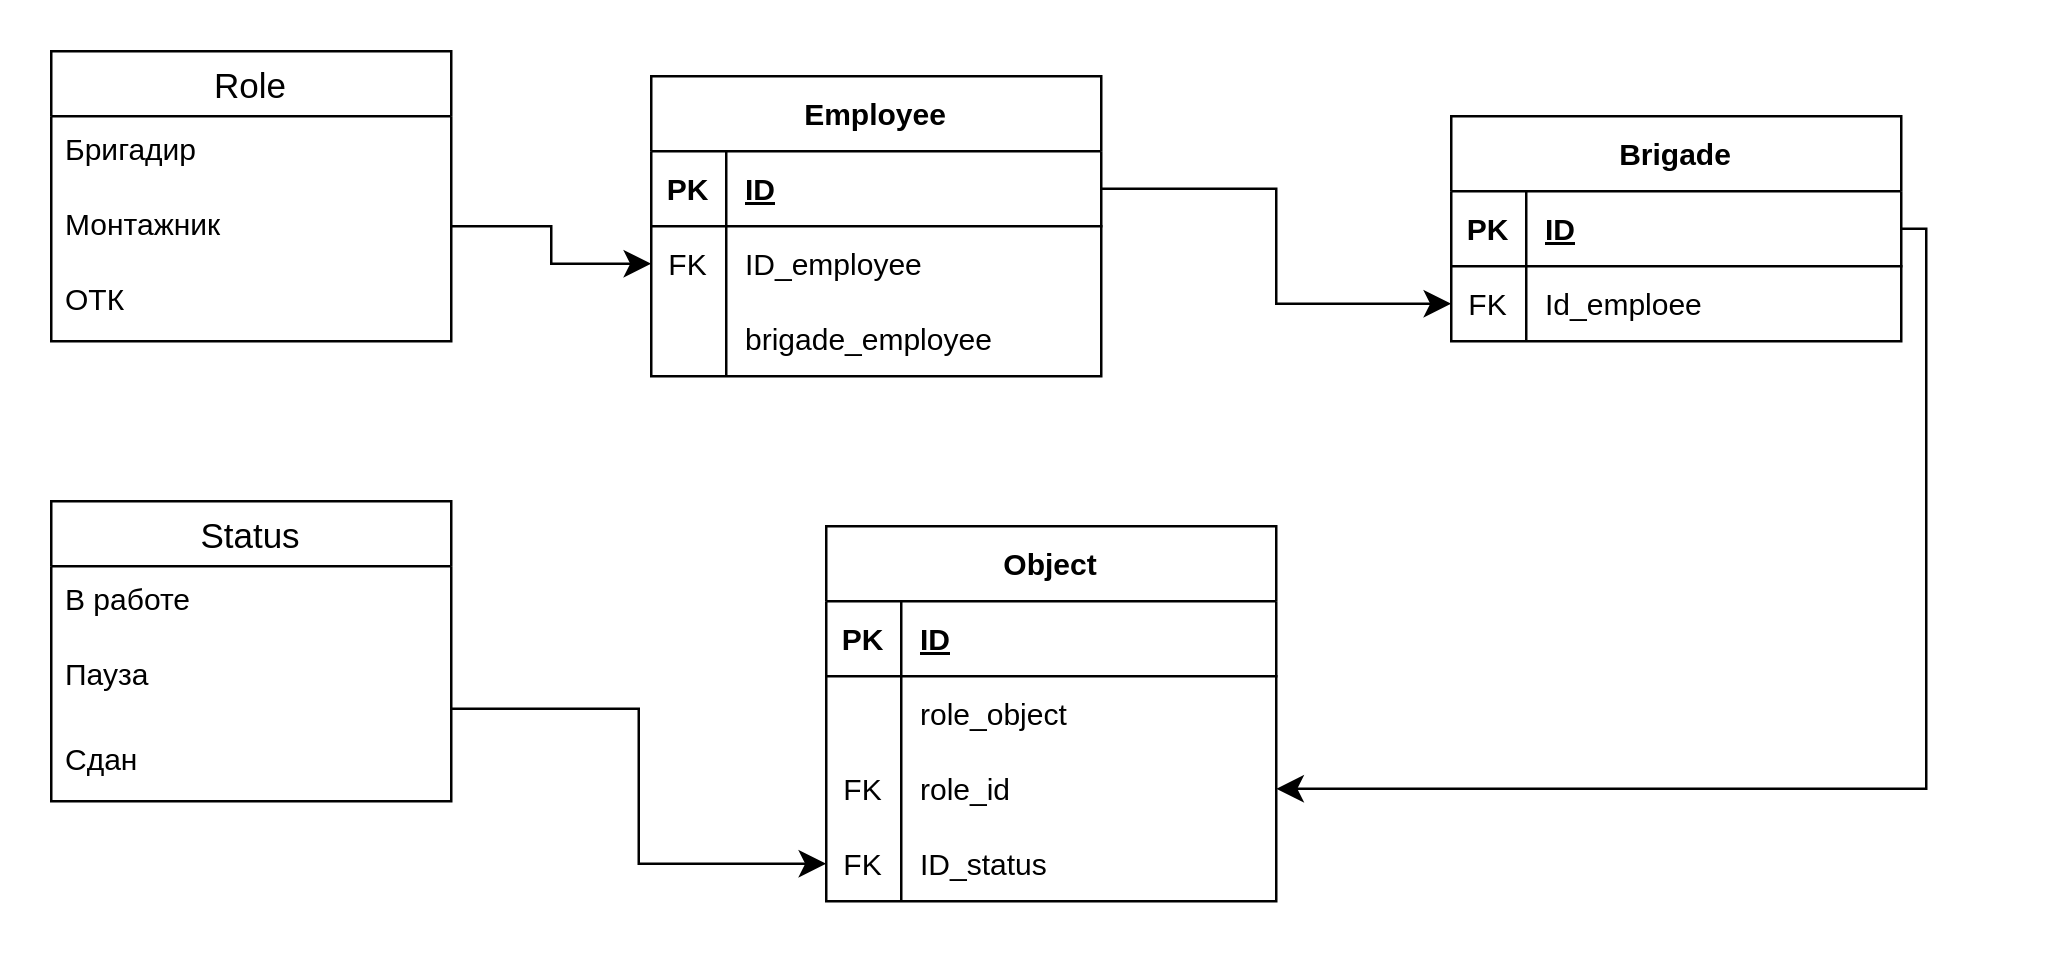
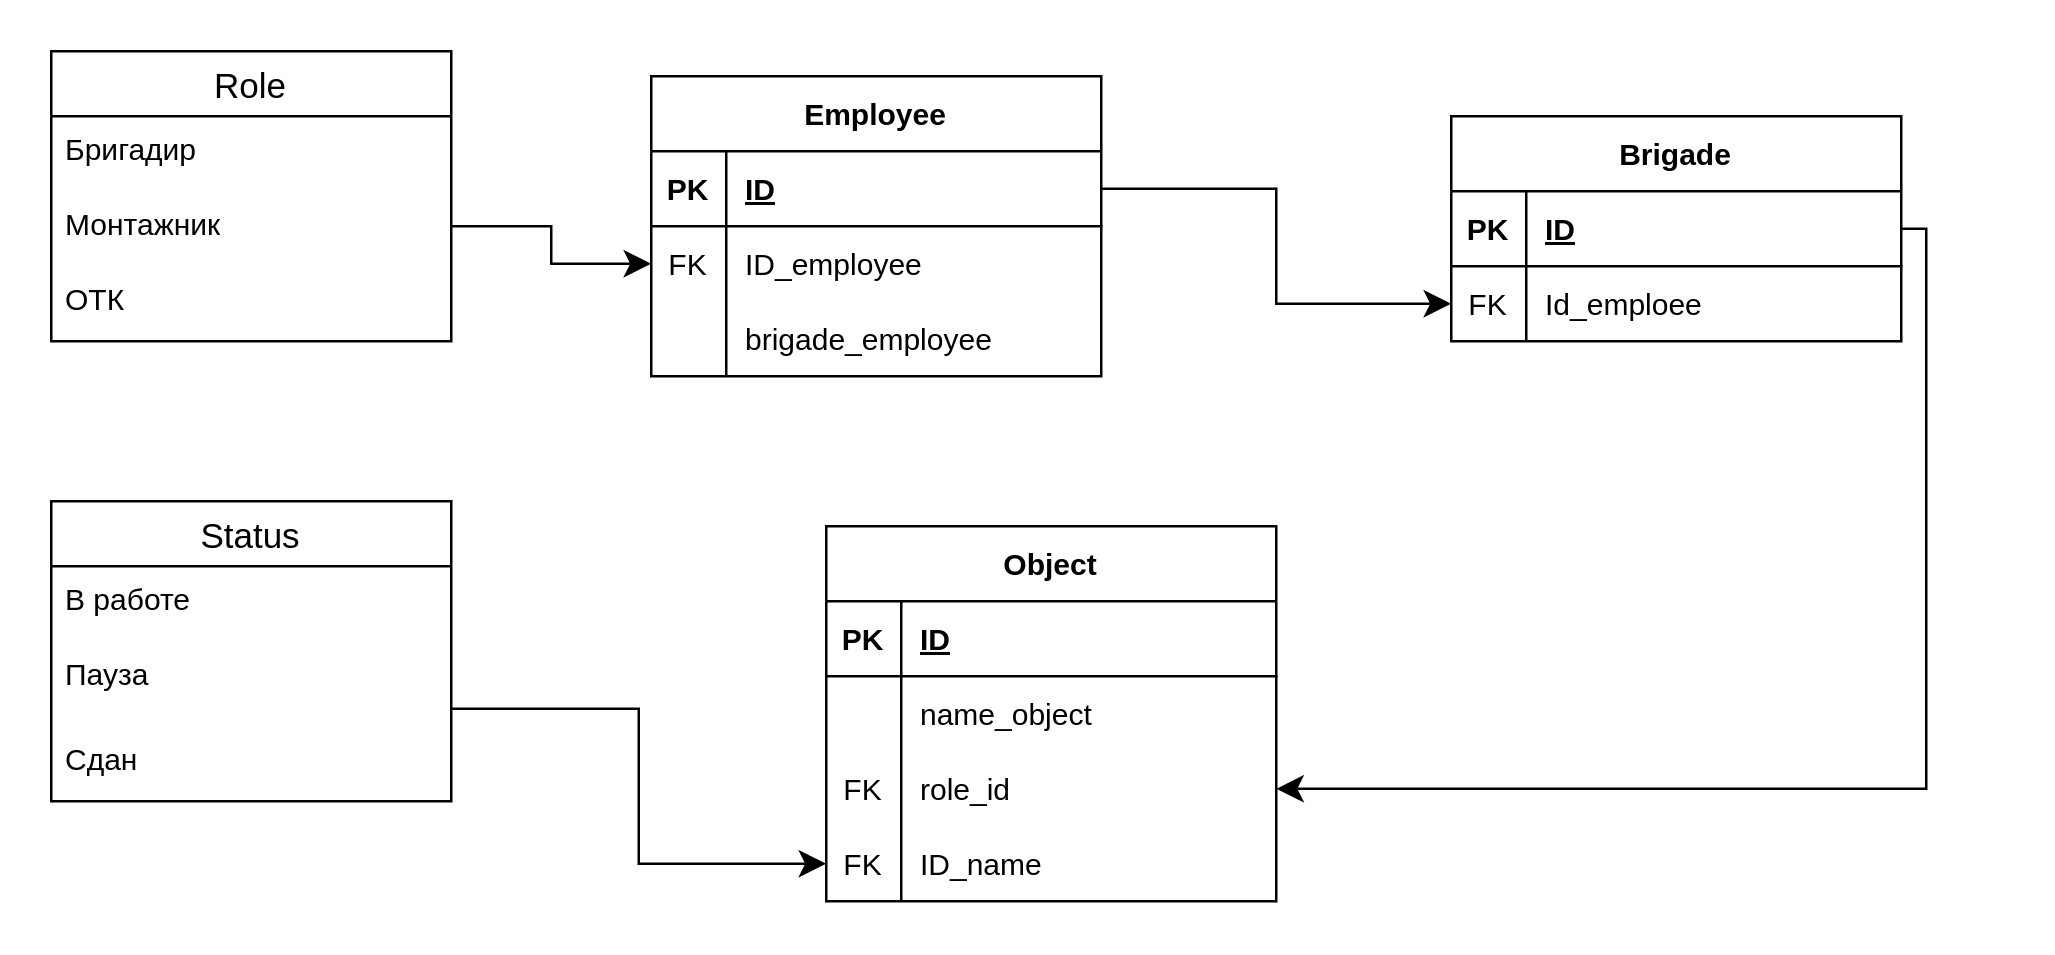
- <mxCell id="8" value="role_object" style="shape=partialRectangle;connectable=0;fillColor=none;top=0;left=0;bottom=0;right=0;align=left;spacingLeft=6;overflow=hidden;" parent="6" vertex="1"><mxGeometry x="30" width="150" height="30" as="geometry"><mxRectangle width="150" height="30" as="alternateBounds" /></mxGeometry></mxCell>
+ <mxCell id="8" value="name_object" style="shape=partialRectangle;connectable=0;fillColor=none;top=0;left=0;bottom=0;right=0;align=left;spacingLeft=6;overflow=hidden;" parent="6" vertex="1"><mxGeometry x="30" width="150" height="30" as="geometry"><mxRectangle width="150" height="30" as="alternateBounds" /></mxGeometry></mxCell>
- <mxCell id="14" value="ID_status" style="shape=partialRectangle;connectable=0;fillColor=none;top=0;left=0;bottom=0;right=0;align=left;spacingLeft=6;overflow=hidden;" parent="12" vertex="1"><mxGeometry x="30" width="150" height="30" as="geometry"><mxRectangle width="150" height="30" as="alternateBounds" /></mxGeometry></mxCell>
+ <mxCell id="14" value="ID_name" style="shape=partialRectangle;connectable=0;fillColor=none;top=0;left=0;bottom=0;right=0;align=left;spacingLeft=6;overflow=hidden;" parent="12" vertex="1"><mxGeometry x="30" width="150" height="30" as="geometry"><mxRectangle width="150" height="30" as="alternateBounds" /></mxGeometry></mxCell>
